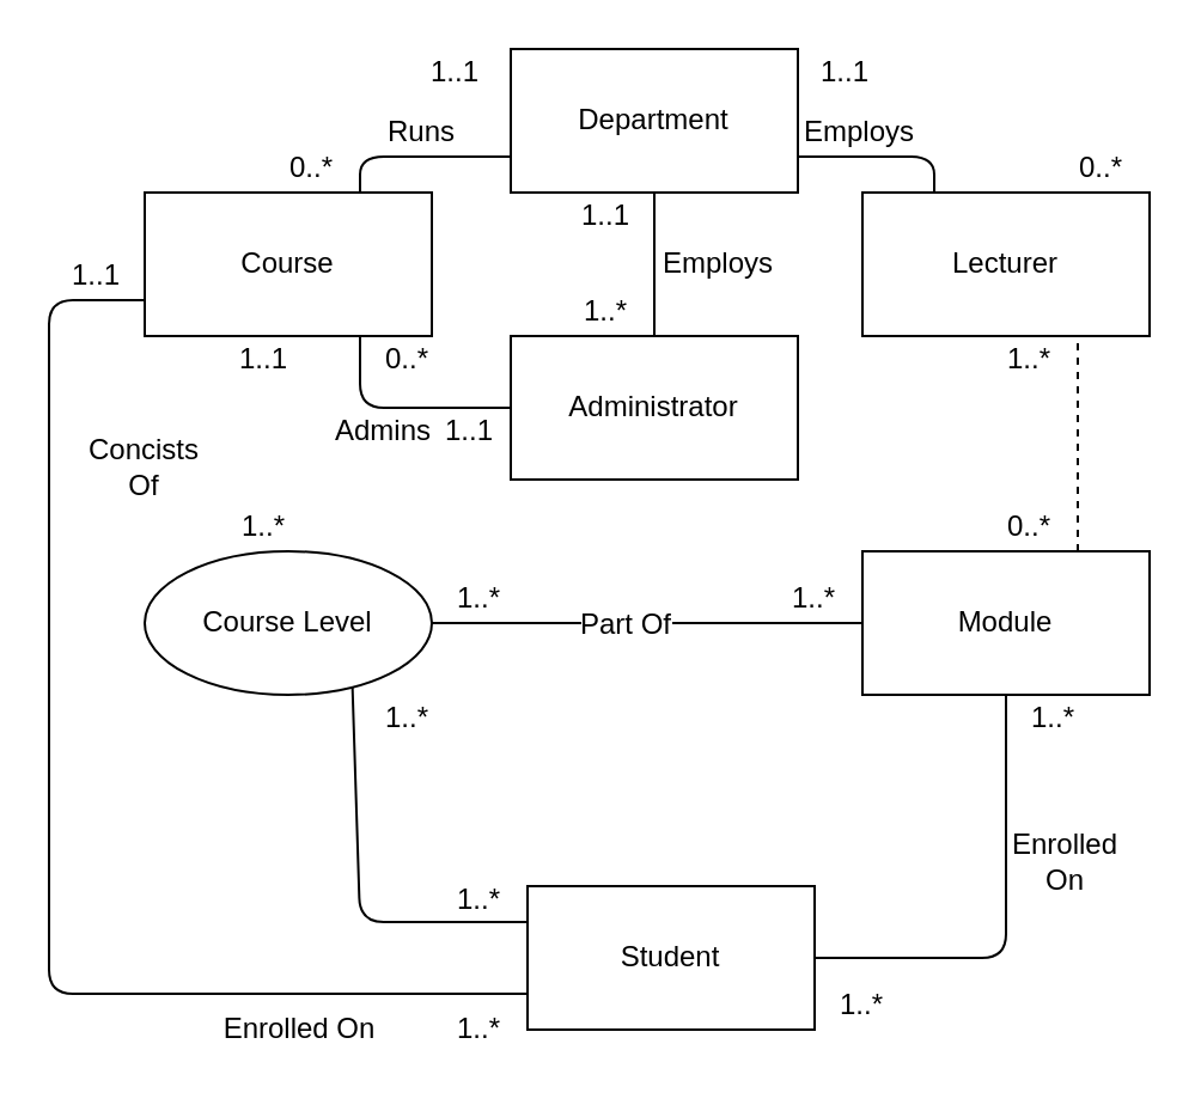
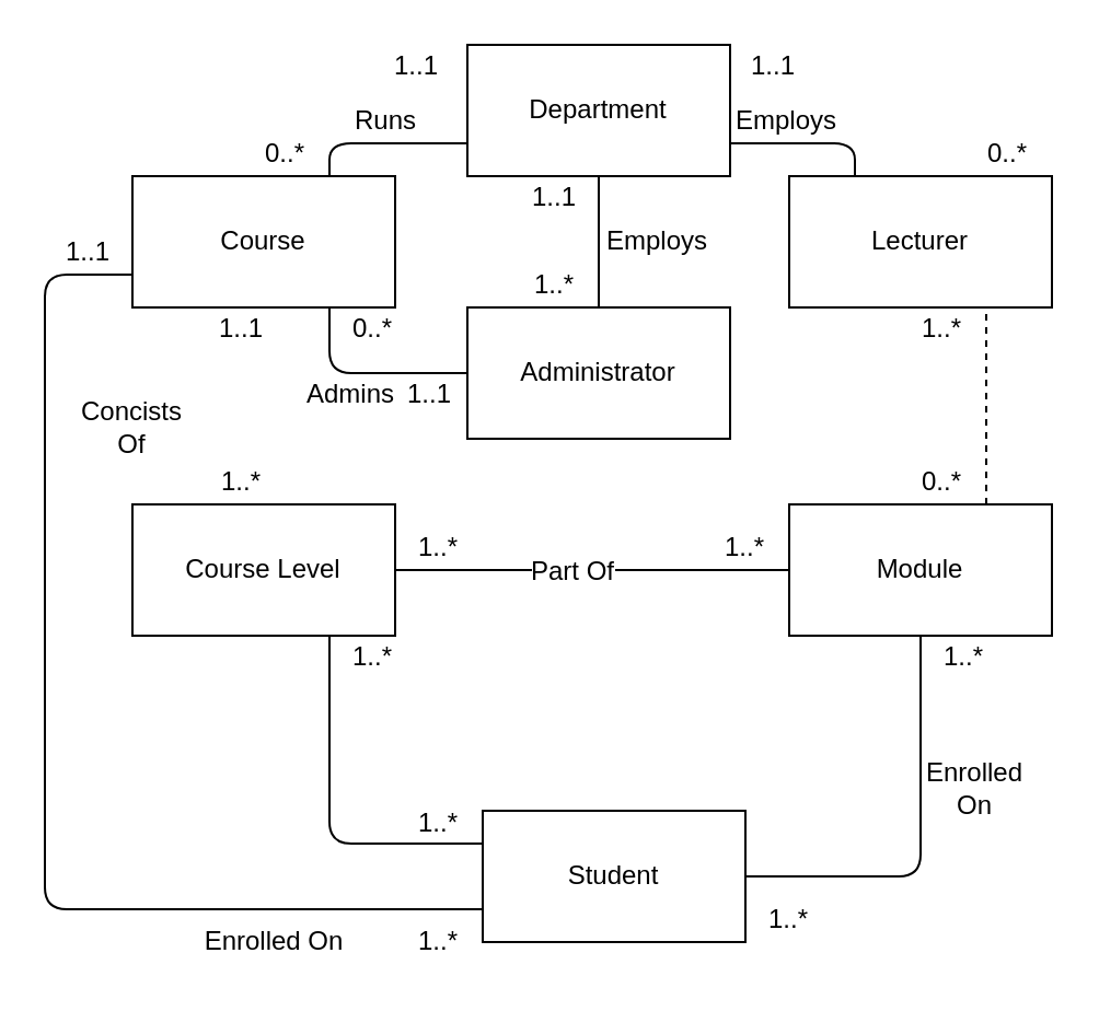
- <mxCell id="4" value="Course Level" style="ellipse;whiteSpace=wrap;html=1;" vertex="1" parent="1"><mxGeometry x="60" y="230" width="120" height="60" as="geometry" /></mxCell>
+ <mxCell id="4" value="Course Level" style="rounded=0;whiteSpace=wrap;html=1;" vertex="1" parent="1"><mxGeometry x="60" y="230" width="120" height="60" as="geometry" /></mxCell>
